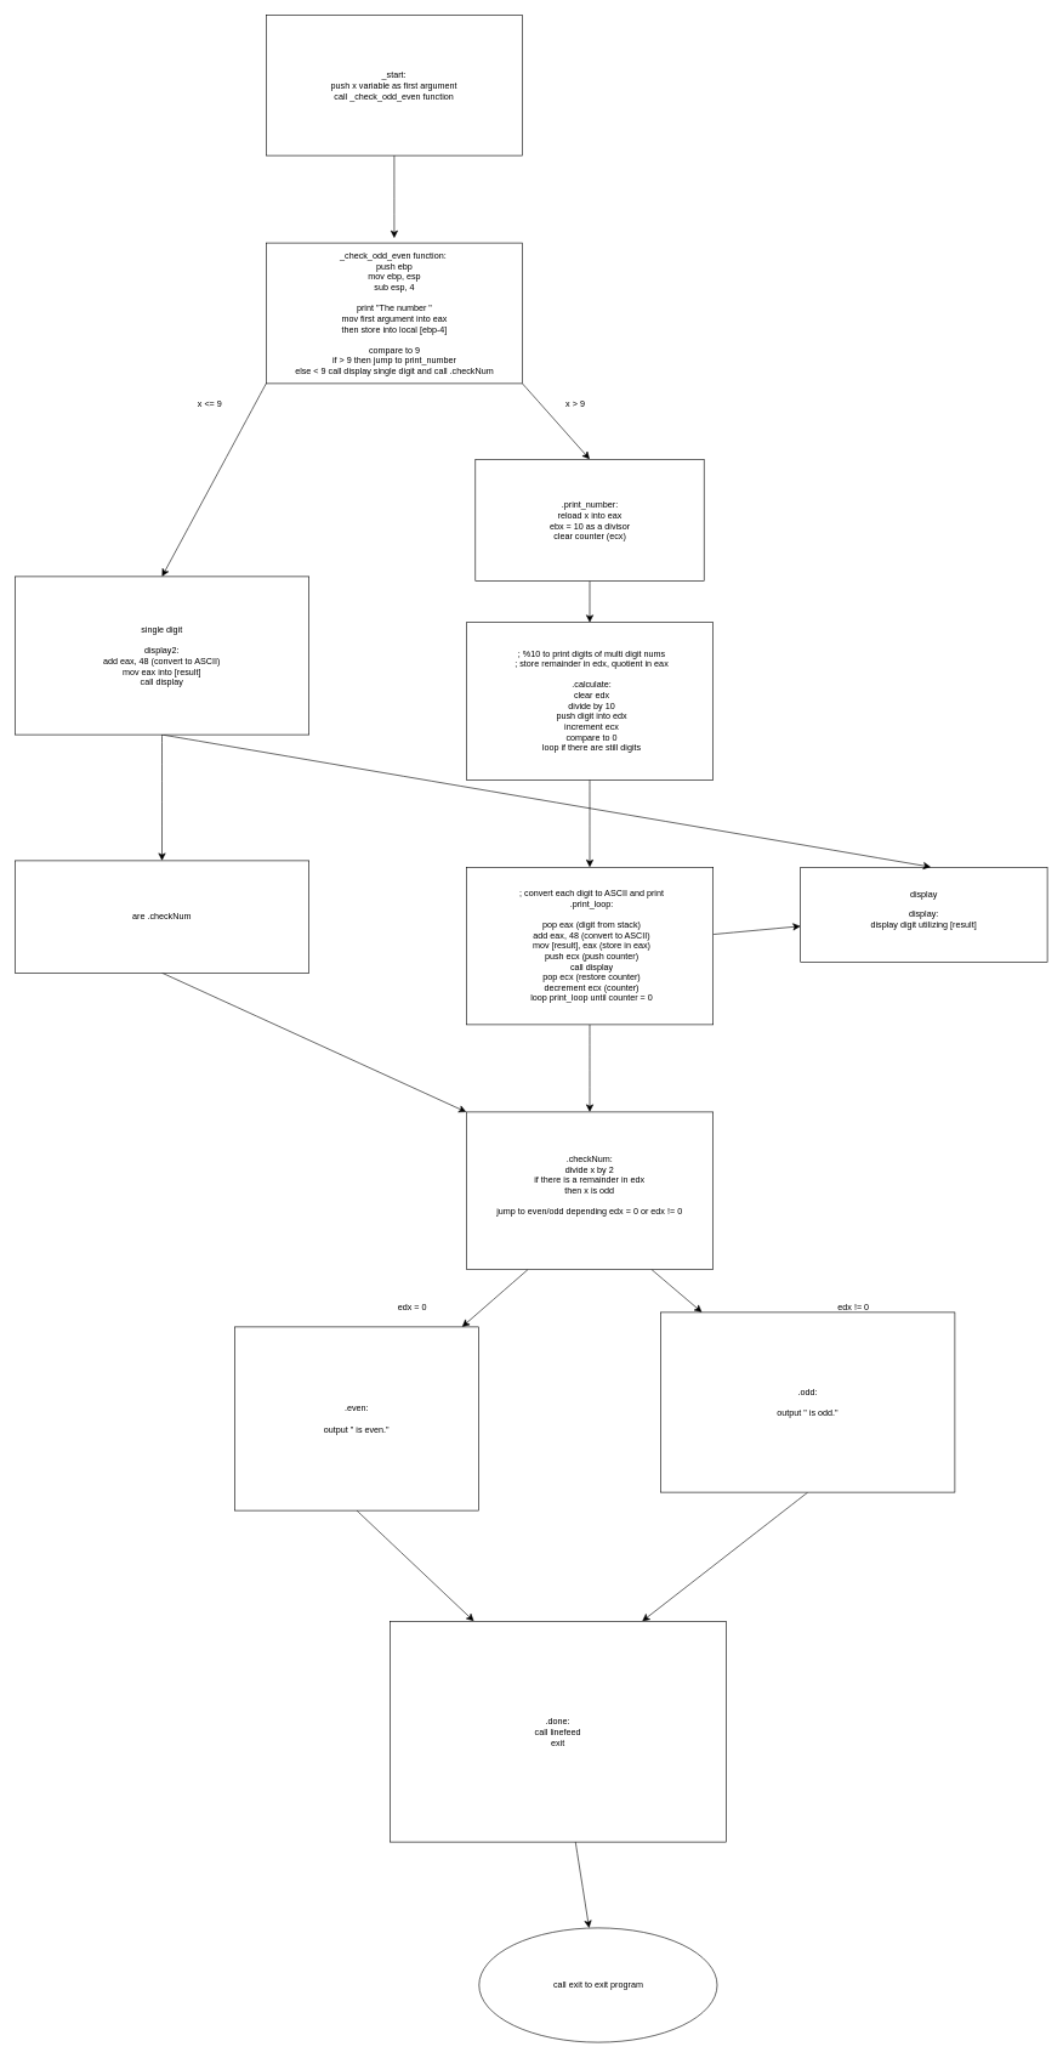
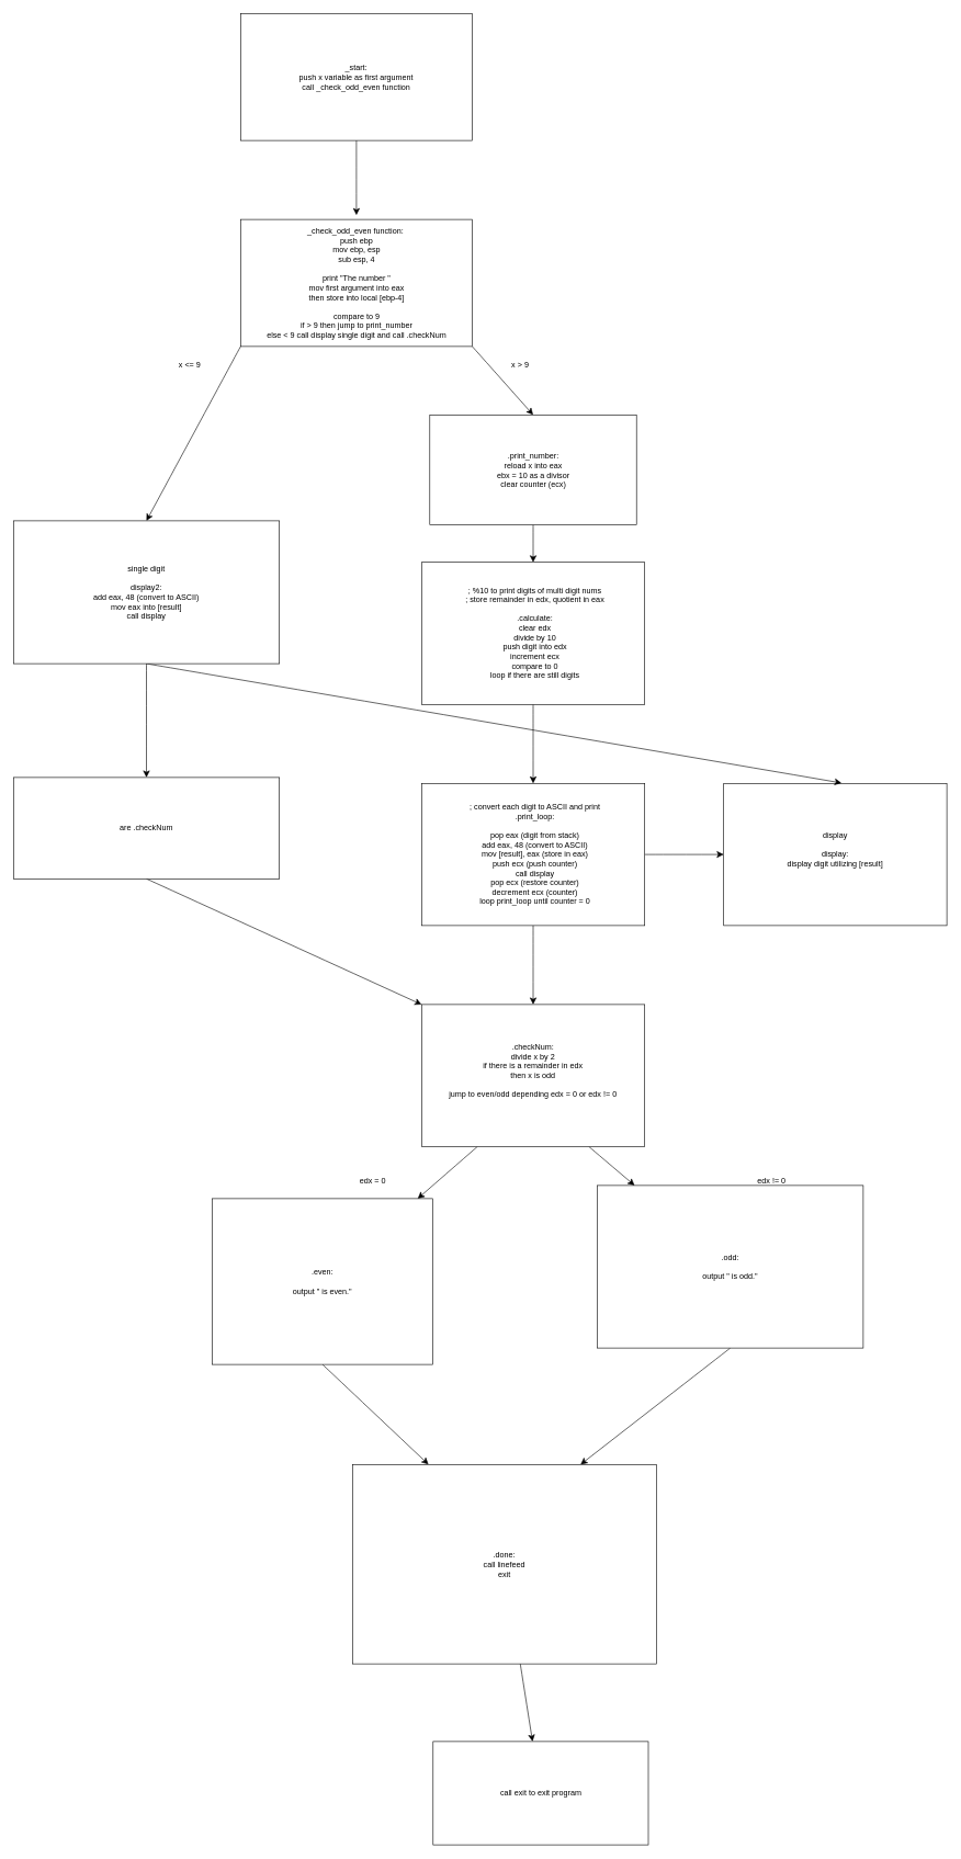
- <mxCell id="20" value="&lt;div&gt;display&lt;/div&gt;&lt;div&gt;&lt;br&gt;&lt;/div&gt;display:&lt;div&gt;display digit utilizing [result]&lt;br&gt;&lt;div&gt;&lt;br&gt;&lt;/div&gt;&lt;/div&gt;" style="whiteSpace=wrap;html=1;" vertex="1" parent="1"><mxGeometry x="1099" y="1190" width="339" height="130" as="geometry" /></mxCell>
+ <mxCell id="20" value="&lt;div&gt;display&lt;/div&gt;&lt;div&gt;&lt;br&gt;&lt;/div&gt;display:&lt;div&gt;display digit utilizing [result]&lt;br&gt;&lt;div&gt;&lt;br&gt;&lt;/div&gt;&lt;/div&gt;" style="whiteSpace=wrap;html=1;" vertex="1" parent="1"><mxGeometry x="1099" y="1190" width="339" height="216" as="geometry" /></mxCell>
- <mxCell id="37" value="call exit to exit program" style="ellipse;whiteSpace=wrap;html=1;" vertex="1" parent="1"><mxGeometry x="657.5" y="2646" width="327" height="157" as="geometry" /></mxCell>
+ <mxCell id="37" value="call exit to exit program" style="rounded=0;whiteSpace=wrap;html=1;" vertex="1" parent="1"><mxGeometry x="657.5" y="2646" width="327" height="157" as="geometry" /></mxCell>
